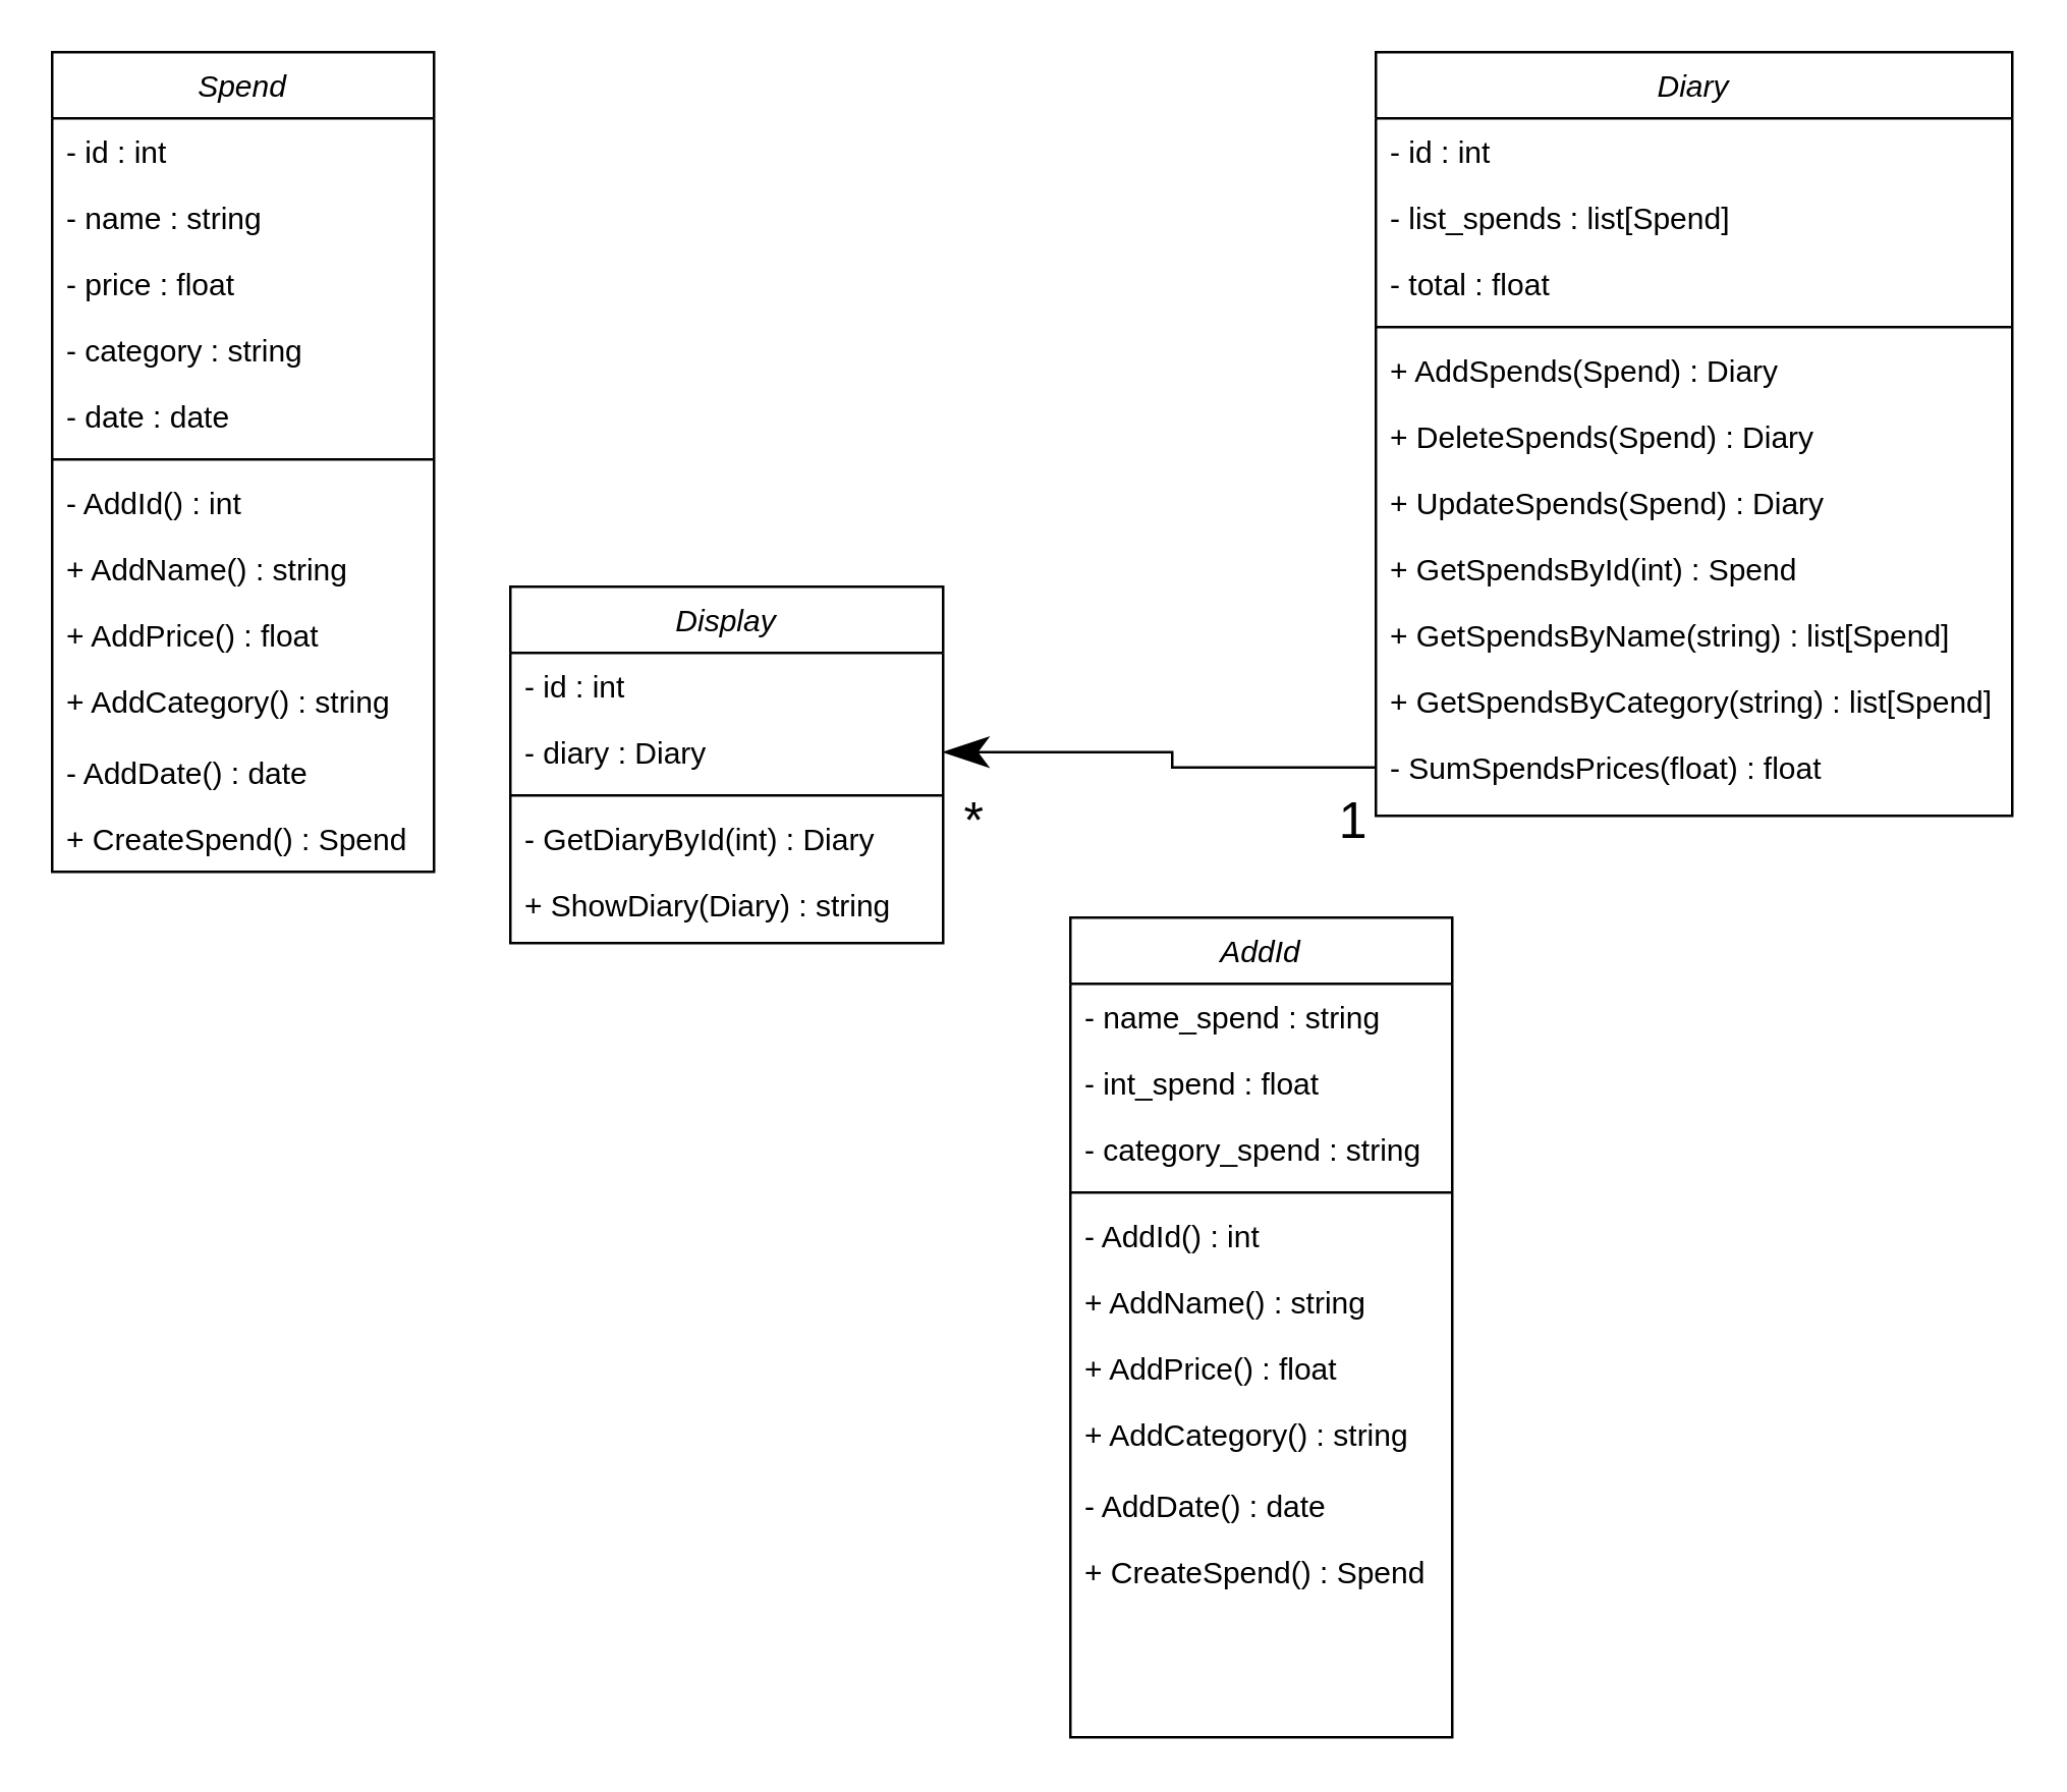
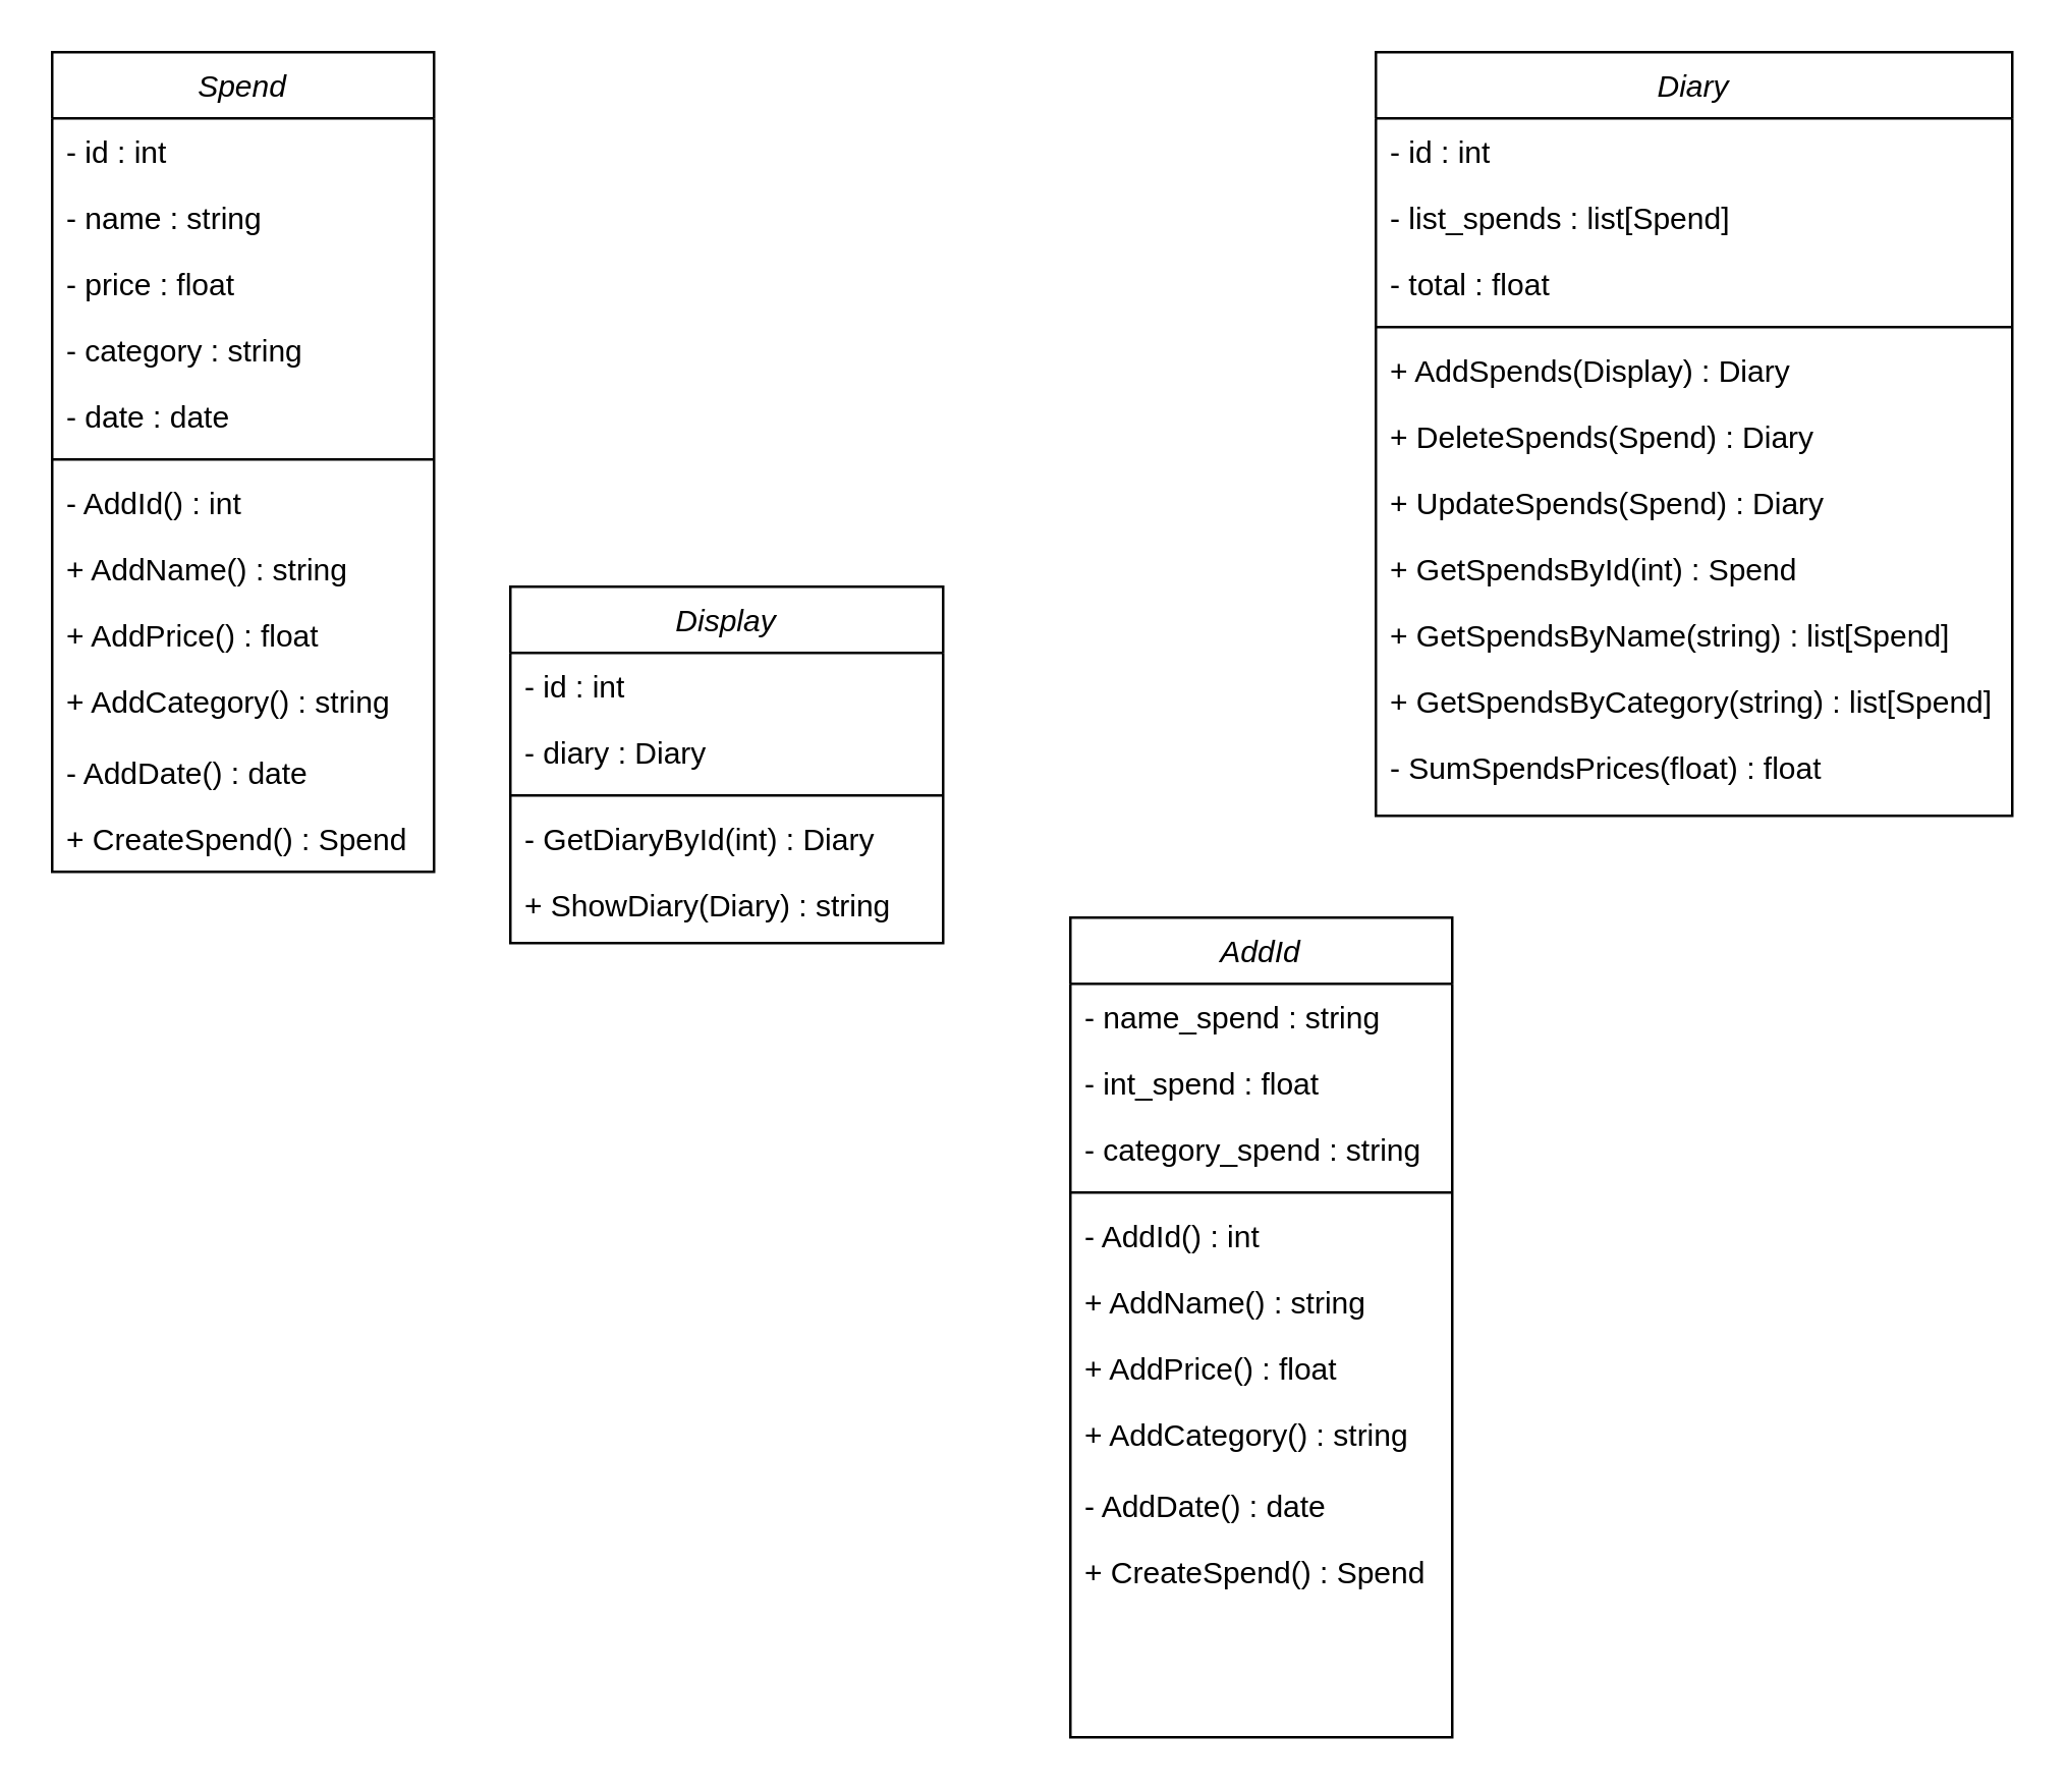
- <mxCell id="20" value="+ AddSpends(Spend) : Diary" style="text;align=left;verticalAlign=top;spacingLeft=4;spacingRight=4;overflow=hidden;rotatable=0;points=[[0,0.5],[1,0.5]];portConstraint=eastwest;" parent="15" vertex="1"><mxGeometry y="112" width="250" height="26" as="geometry" /></mxCell>
+ <mxCell id="20" value="+ AddSpends(Display) : Diary" style="text;align=left;verticalAlign=top;spacingLeft=4;spacingRight=4;overflow=hidden;rotatable=0;points=[[0,0.5],[1,0.5]];portConstraint=eastwest;" parent="15" vertex="1"><mxGeometry y="112" width="250" height="26" as="geometry" /></mxCell>
- <mxCell id="33" style="edgeStyle=orthogonalEdgeStyle;rounded=0;orthogonalLoop=1;jettySize=auto;html=1;exitX=0;exitY=0.5;exitDx=0;exitDy=0;endArrow=classicThin;endFill=1;endSize=15;entryX=1;entryY=0.5;entryDx=0;entryDy=0;" parent="1" source="26" target="29" edge="1"><mxGeometry relative="1" as="geometry"><mxPoint x="540" y="327" as="sourcePoint" /><mxPoint x="470" y="294.966" as="targetPoint" /></mxGeometry></mxCell>
- <mxCell id="34" value="1" style="edgeLabel;html=1;align=center;verticalAlign=middle;resizable=0;points=[];fontSize=20;" parent="33" vertex="1" connectable="0"><mxGeometry x="0.647" y="-2" relative="1" as="geometry"><mxPoint x="129" y="27" as="offset" /></mxGeometry></mxCell>
- <mxCell id="35" value="*" style="edgeLabel;html=1;align=center;verticalAlign=middle;resizable=0;points=[];fontSize=20;" parent="33" vertex="1" connectable="0"><mxGeometry x="0.516" y="-2" relative="1" as="geometry"><mxPoint x="-32" y="27" as="offset" /></mxGeometry></mxCell>
